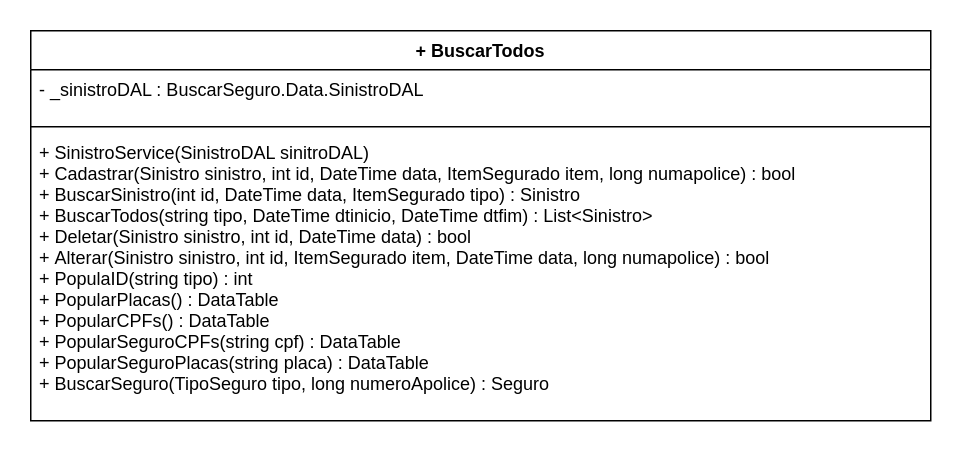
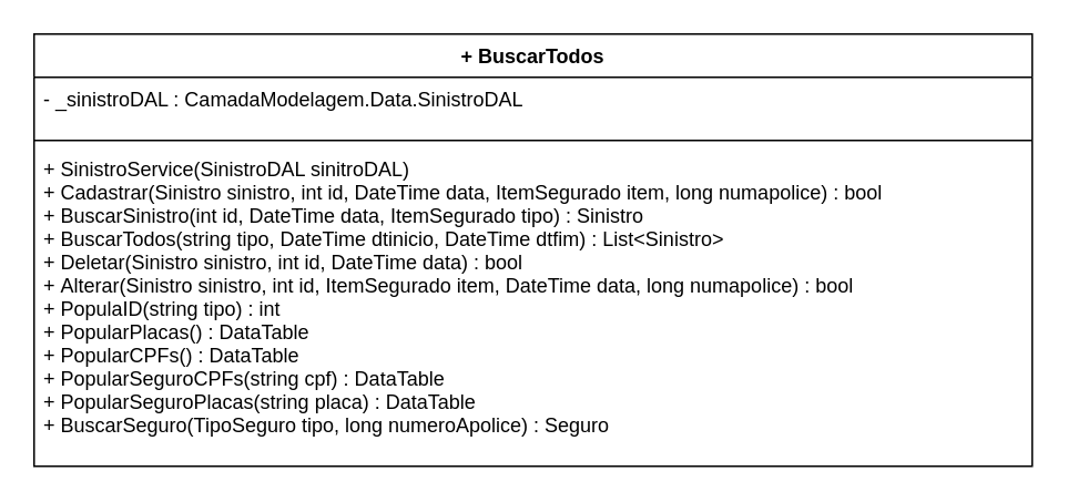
- <mxCell id="3" value="- _sinistroDAL : BuscarSeguro.Data.SinistroDAL&#10;" style="text;strokeColor=none;fillColor=none;align=left;verticalAlign=top;spacingLeft=4;spacingRight=4;overflow=hidden;rotatable=0;points=[[0,0.5],[1,0.5]];portConstraint=eastwest;" parent="2" vertex="1"><mxGeometry y="26" width="600" height="34" as="geometry" /></mxCell>
+ <mxCell id="3" value="- _sinistroDAL : CamadaModelagem.Data.SinistroDAL&#10;" style="text;strokeColor=none;fillColor=none;align=left;verticalAlign=top;spacingLeft=4;spacingRight=4;overflow=hidden;rotatable=0;points=[[0,0.5],[1,0.5]];portConstraint=eastwest;" parent="2" vertex="1"><mxGeometry y="26" width="600" height="34" as="geometry" /></mxCell>
